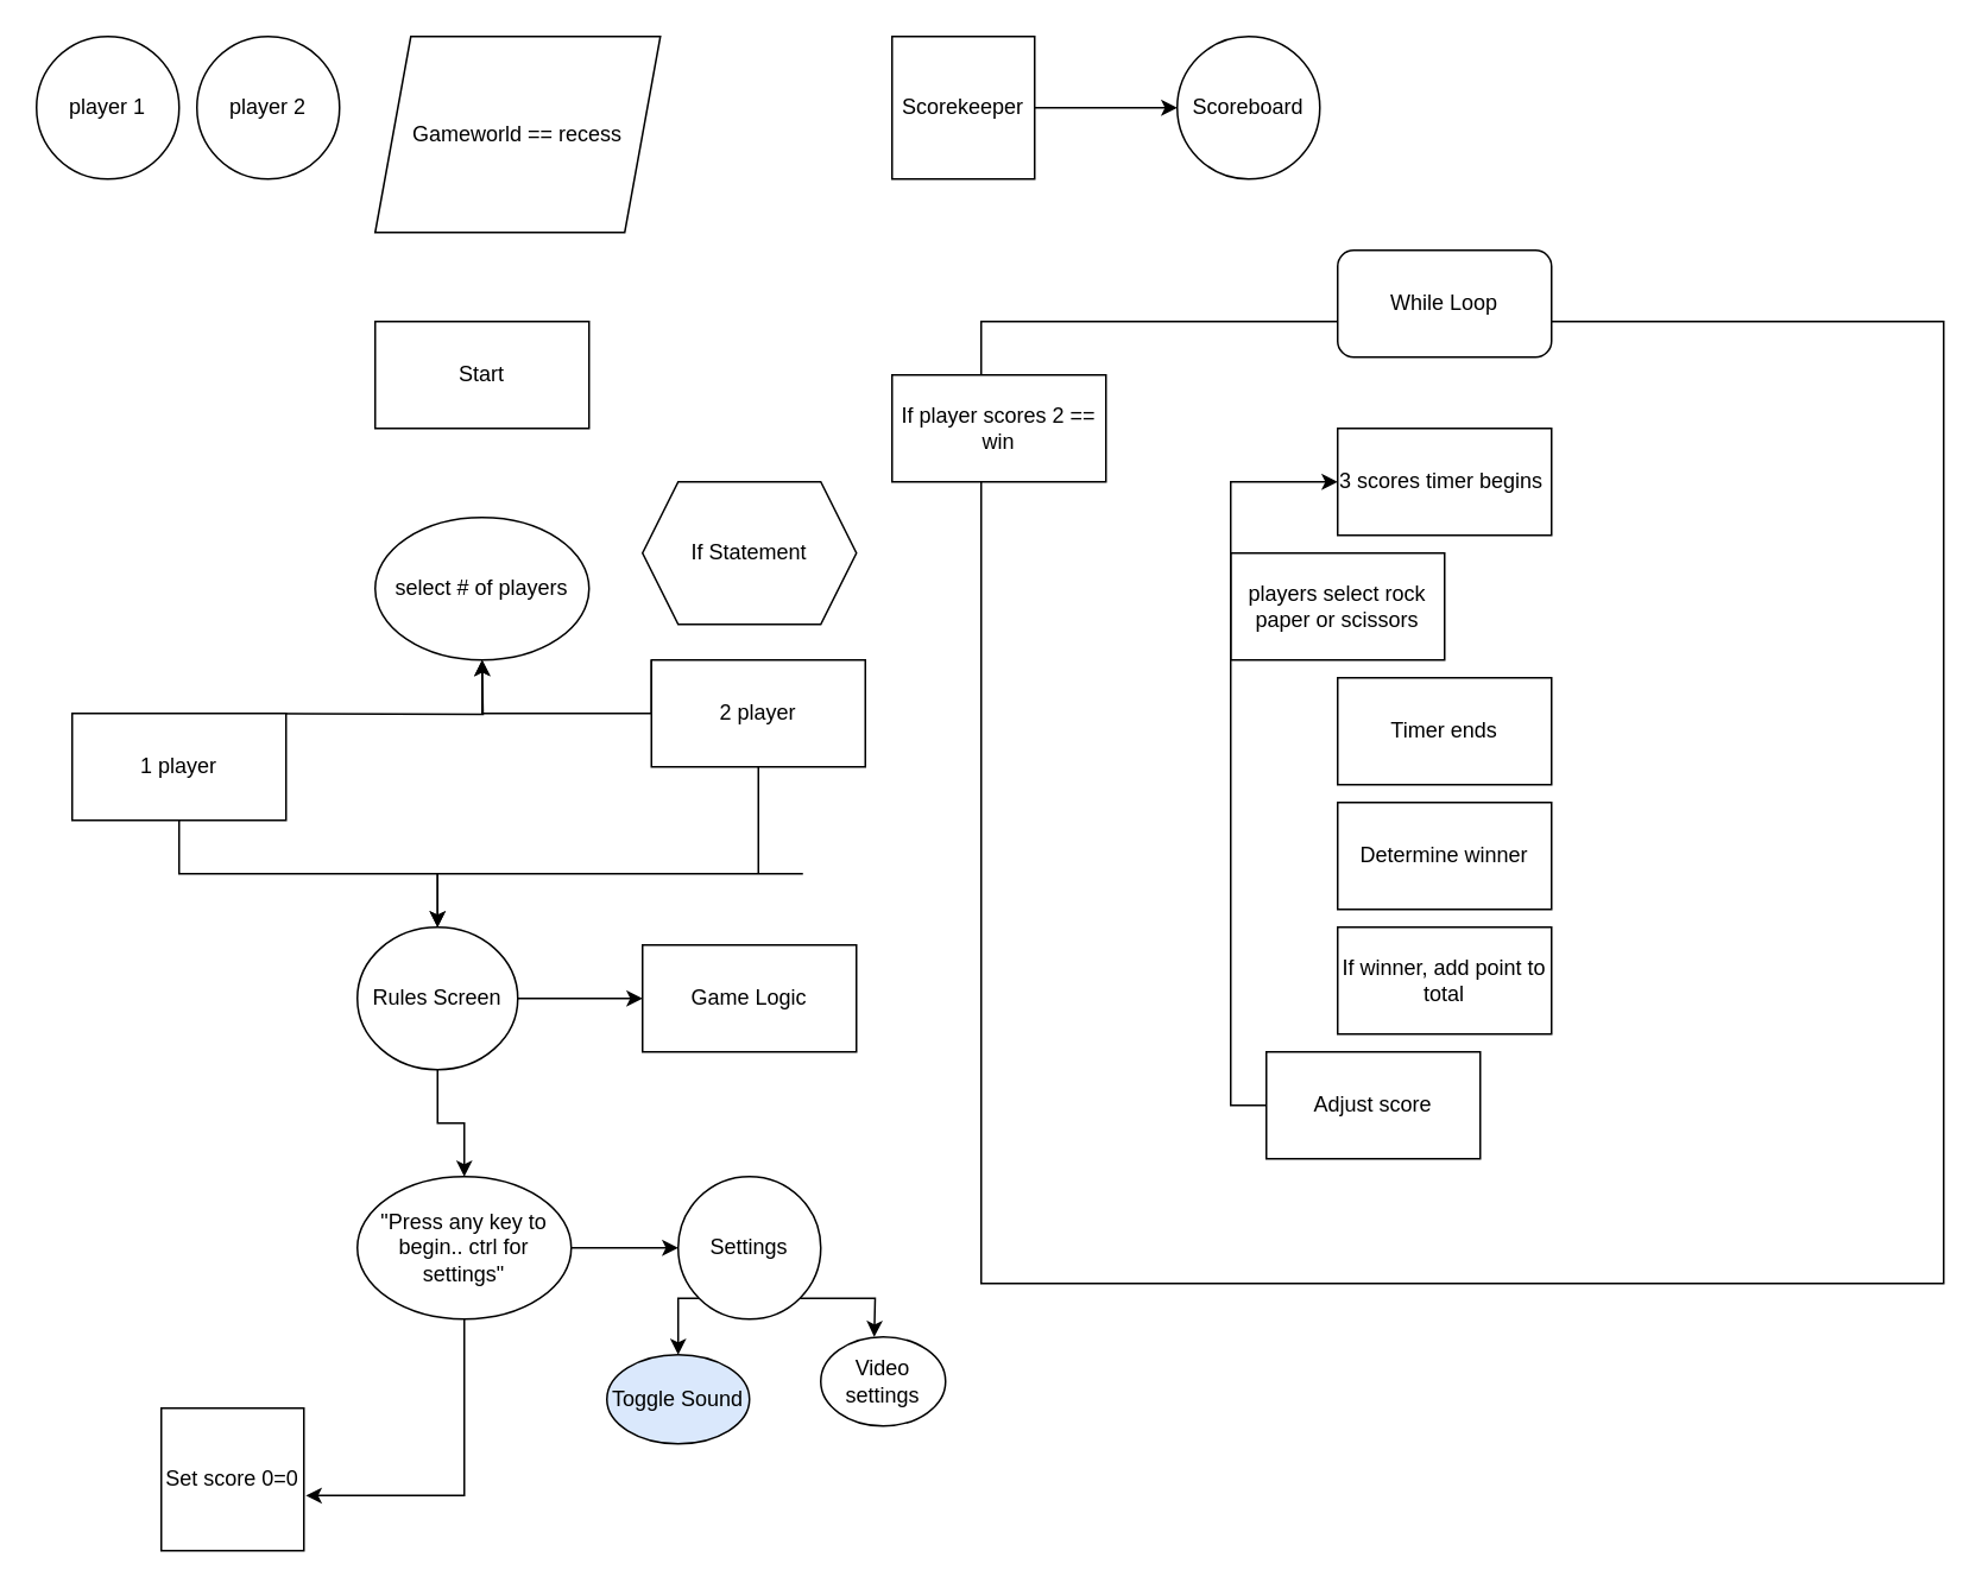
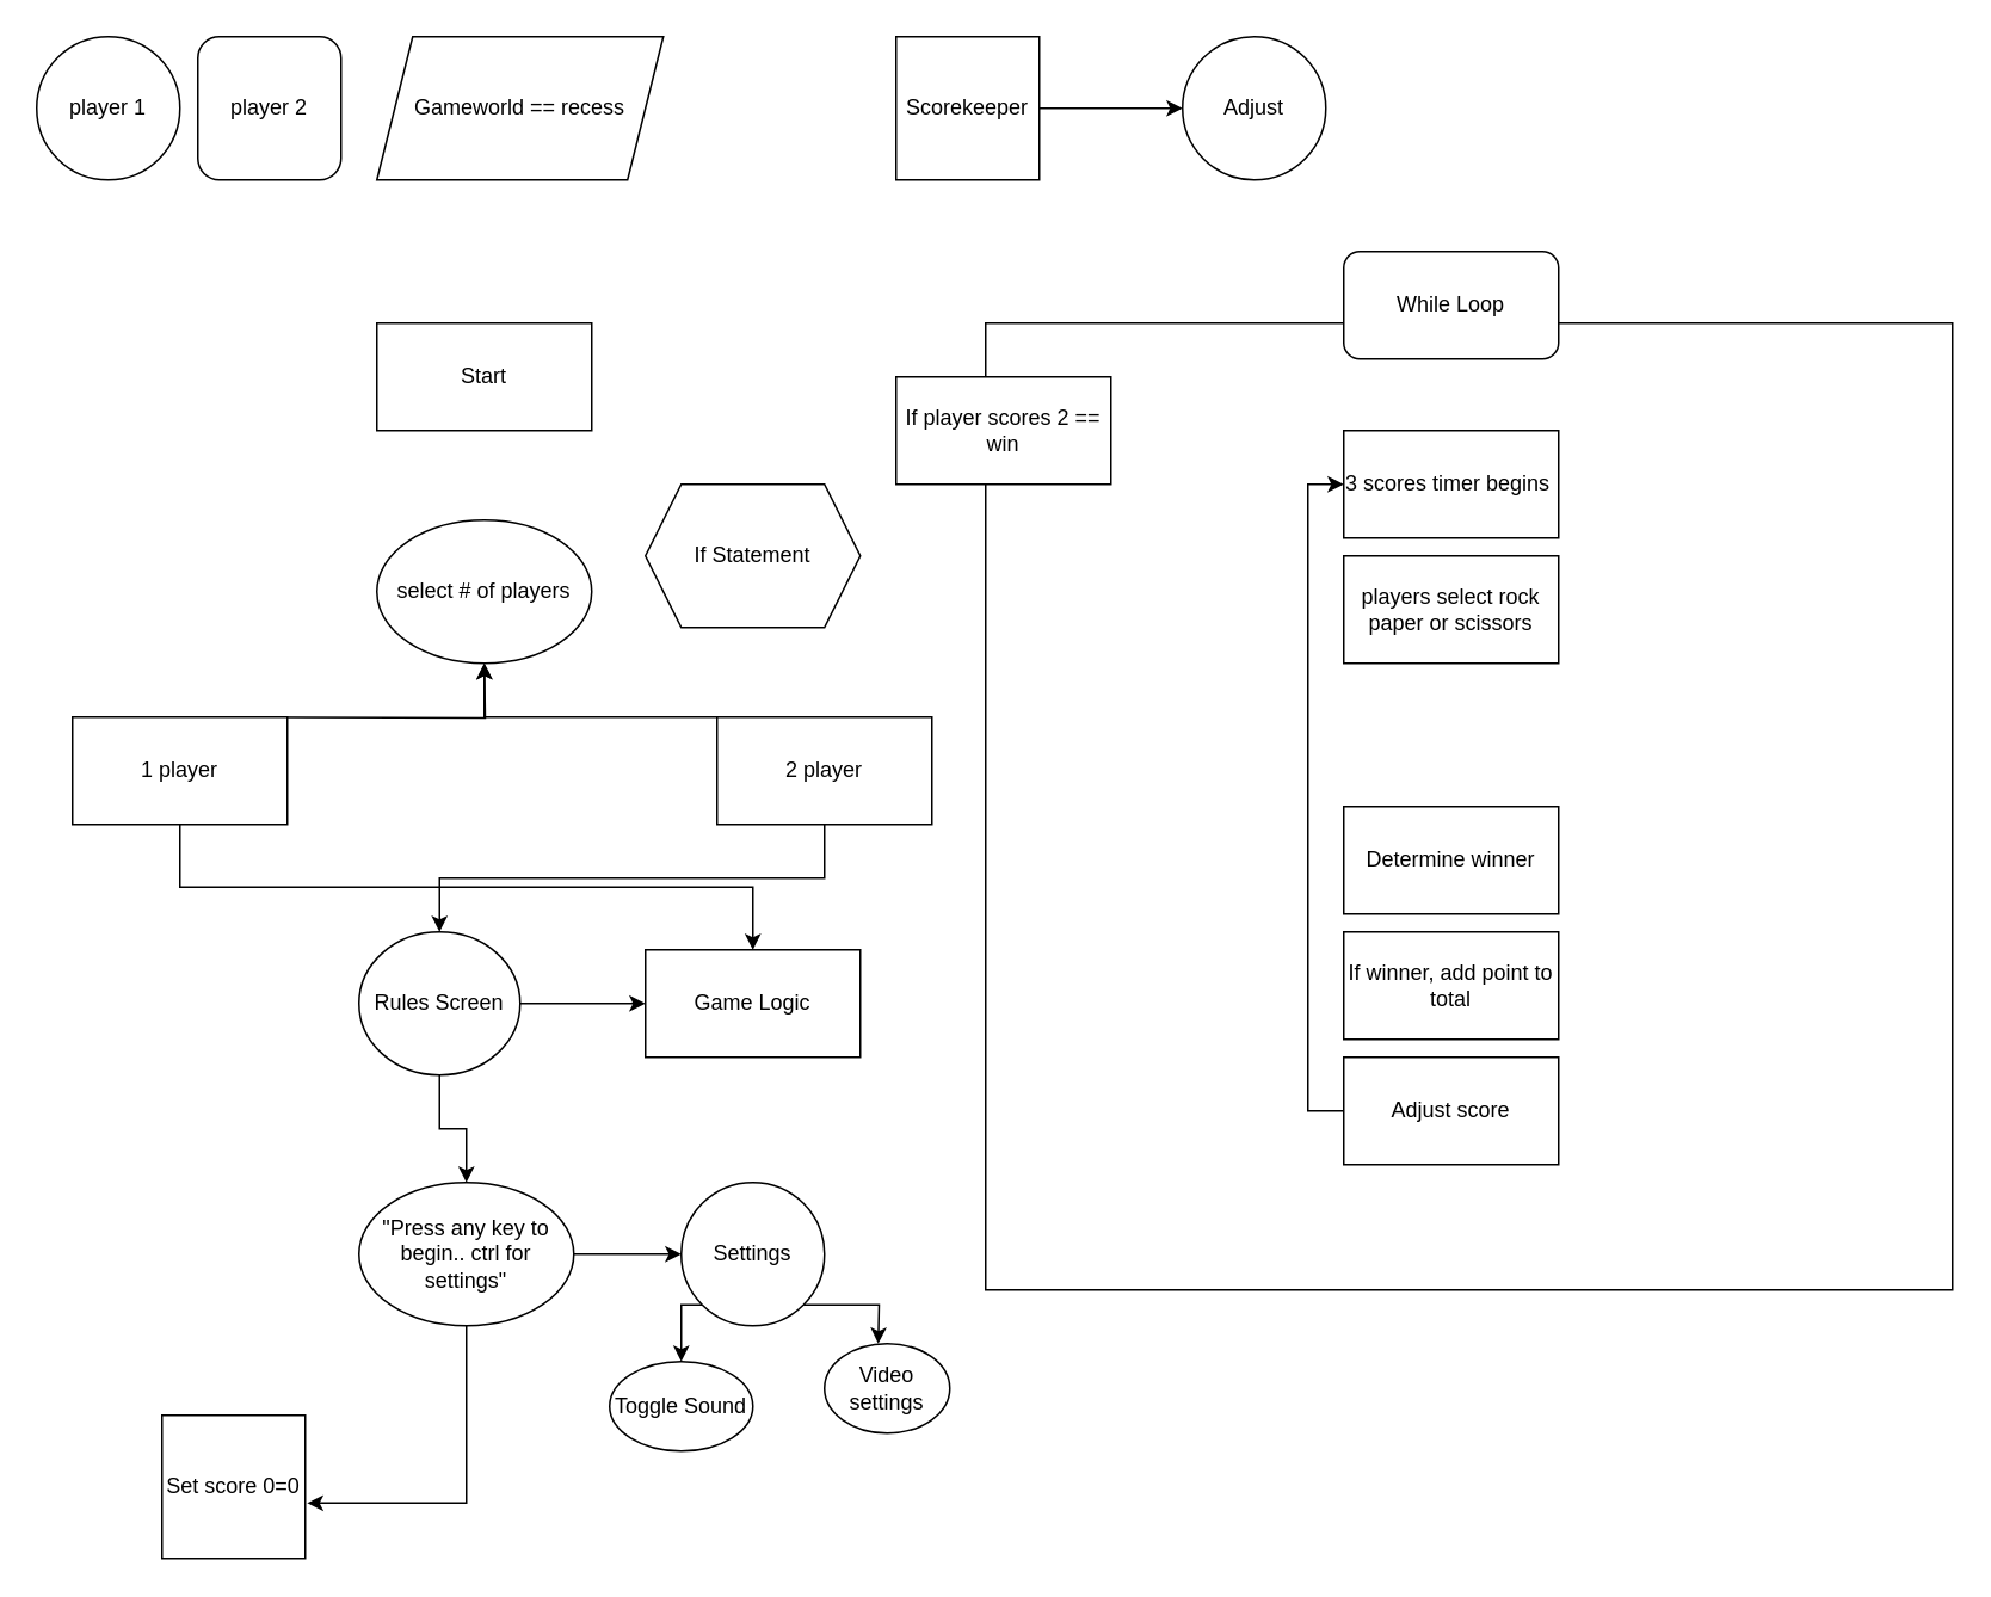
- <mxCell id="3" value="player 2" style="ellipse;whiteSpace=wrap;html=1;aspect=fixed;" vertex="1" parent="1"><mxGeometry x="110" y="20" width="80" height="80" as="geometry" /></mxCell>
+ <mxCell id="3" value="player 2" style="whiteSpace=wrap;html=1;aspect=fixed;rounded=1;" vertex="1" parent="1"><mxGeometry x="110" y="20" width="80" height="80" as="geometry" /></mxCell>
- <mxCell id="36" value="Scoreboard" style="ellipse;whiteSpace=wrap;html=1;" vertex="1" parent="1"><mxGeometry x="660" y="20" width="80" height="80" as="geometry" /></mxCell>
+ <mxCell id="36" value="Adjust" style="ellipse;whiteSpace=wrap;html=1;" vertex="1" parent="1"><mxGeometry x="660" y="20" width="80" height="80" as="geometry" /></mxCell>
- <mxCell id="27" value="Gameworld == recess" style="shape=parallelogram;perimeter=parallelogramPerimeter;whiteSpace=wrap;html=1;fixedSize=1;" vertex="1" parent="1"><mxGeometry x="210" y="20" width="160" height="110" as="geometry" /></mxCell>
+ <mxCell id="27" value="Gameworld == recess" style="shape=parallelogram;perimeter=parallelogramPerimeter;whiteSpace=wrap;html=1;fixedSize=1;" vertex="1" parent="1"><mxGeometry x="210" y="20" width="160" height="80" as="geometry" /></mxCell>
- <mxCell id="20" value="players select rock paper or scissors" style="rounded=0;whiteSpace=wrap;html=1;" vertex="1" parent="1"><mxGeometry x="690" y="310" width="120" height="60" as="geometry" /></mxCell>
+ <mxCell id="20" value="players select rock paper or scissors" style="rounded=0;whiteSpace=wrap;html=1;" vertex="1" parent="1"><mxGeometry x="750" y="310" width="120" height="60" as="geometry" /></mxCell>
- <mxCell id="11" value="2 player" style="rounded=0;whiteSpace=wrap;html=1;" vertex="1" parent="1"><mxGeometry x="365" y="370" width="120" height="60" as="geometry" /></mxCell>
+ <mxCell id="11" value="2 player" style="rounded=0;whiteSpace=wrap;html=1;" vertex="1" parent="1"><mxGeometry x="400" y="400" width="120" height="60" as="geometry" /></mxCell>
- <mxCell id="21" value="Timer ends" style="rounded=0;whiteSpace=wrap;html=1;" vertex="1" parent="1"><mxGeometry x="750" y="380" width="120" height="60" as="geometry" /></mxCell>
- <mxCell id="7" style="edgeStyle=orthogonalEdgeStyle;rounded=0;orthogonalLoop=1;jettySize=auto;html=1;exitX=0.5;exitY=1;exitDx=0;exitDy=0;" edge="1" parent="1" source="8" target="14"><mxGeometry relative="1" as="geometry" /></mxCell>
+ <mxCell id="7" style="edgeStyle=orthogonalEdgeStyle;rounded=0;orthogonalLoop=1;jettySize=auto;html=1;exitX=0.5;exitY=1;exitDx=0;exitDy=0;" edge="1" parent="1" source="8" target="26"><mxGeometry relative="1" as="geometry" /></mxCell>
- <mxCell id="25" value="Adjust score" style="rounded=0;whiteSpace=wrap;html=1;" vertex="1" parent="1"><mxGeometry x="710" y="590" width="120" height="60" as="geometry" /></mxCell>
+ <mxCell id="25" value="Adjust score" style="rounded=0;whiteSpace=wrap;html=1;" vertex="1" parent="1"><mxGeometry x="750" y="590" width="120" height="60" as="geometry" /></mxCell>
- <mxCell id="34" value="Toggle Sound" style="ellipse;whiteSpace=wrap;html=1;fillColor=#dae8fc;" vertex="1" parent="1"><mxGeometry x="340" y="760" width="80" height="50" as="geometry" /></mxCell>
+ <mxCell id="34" value="Toggle Sound" style="ellipse;whiteSpace=wrap;html=1;" vertex="1" parent="1"><mxGeometry x="340" y="760" width="80" height="50" as="geometry" /></mxCell>
